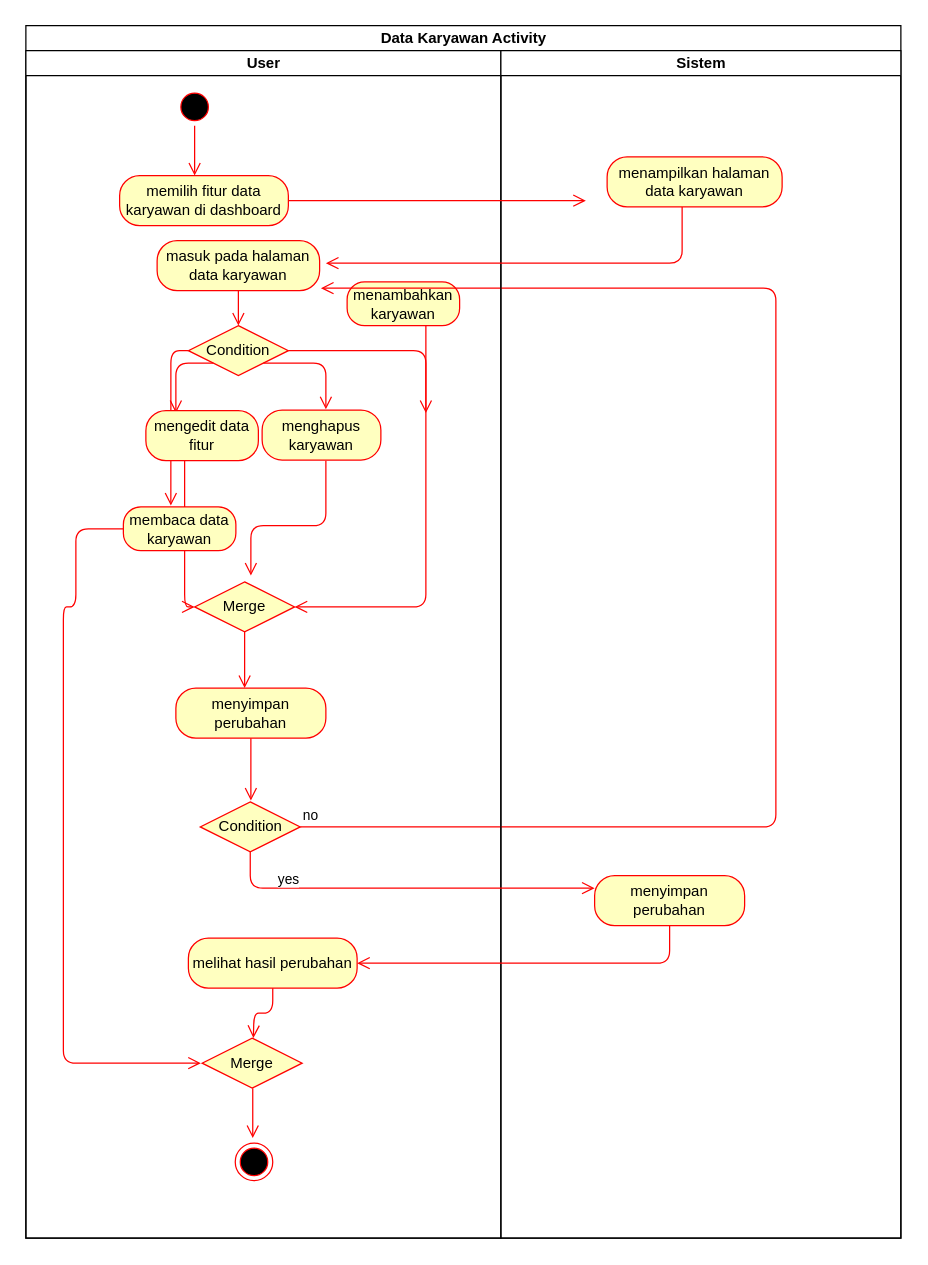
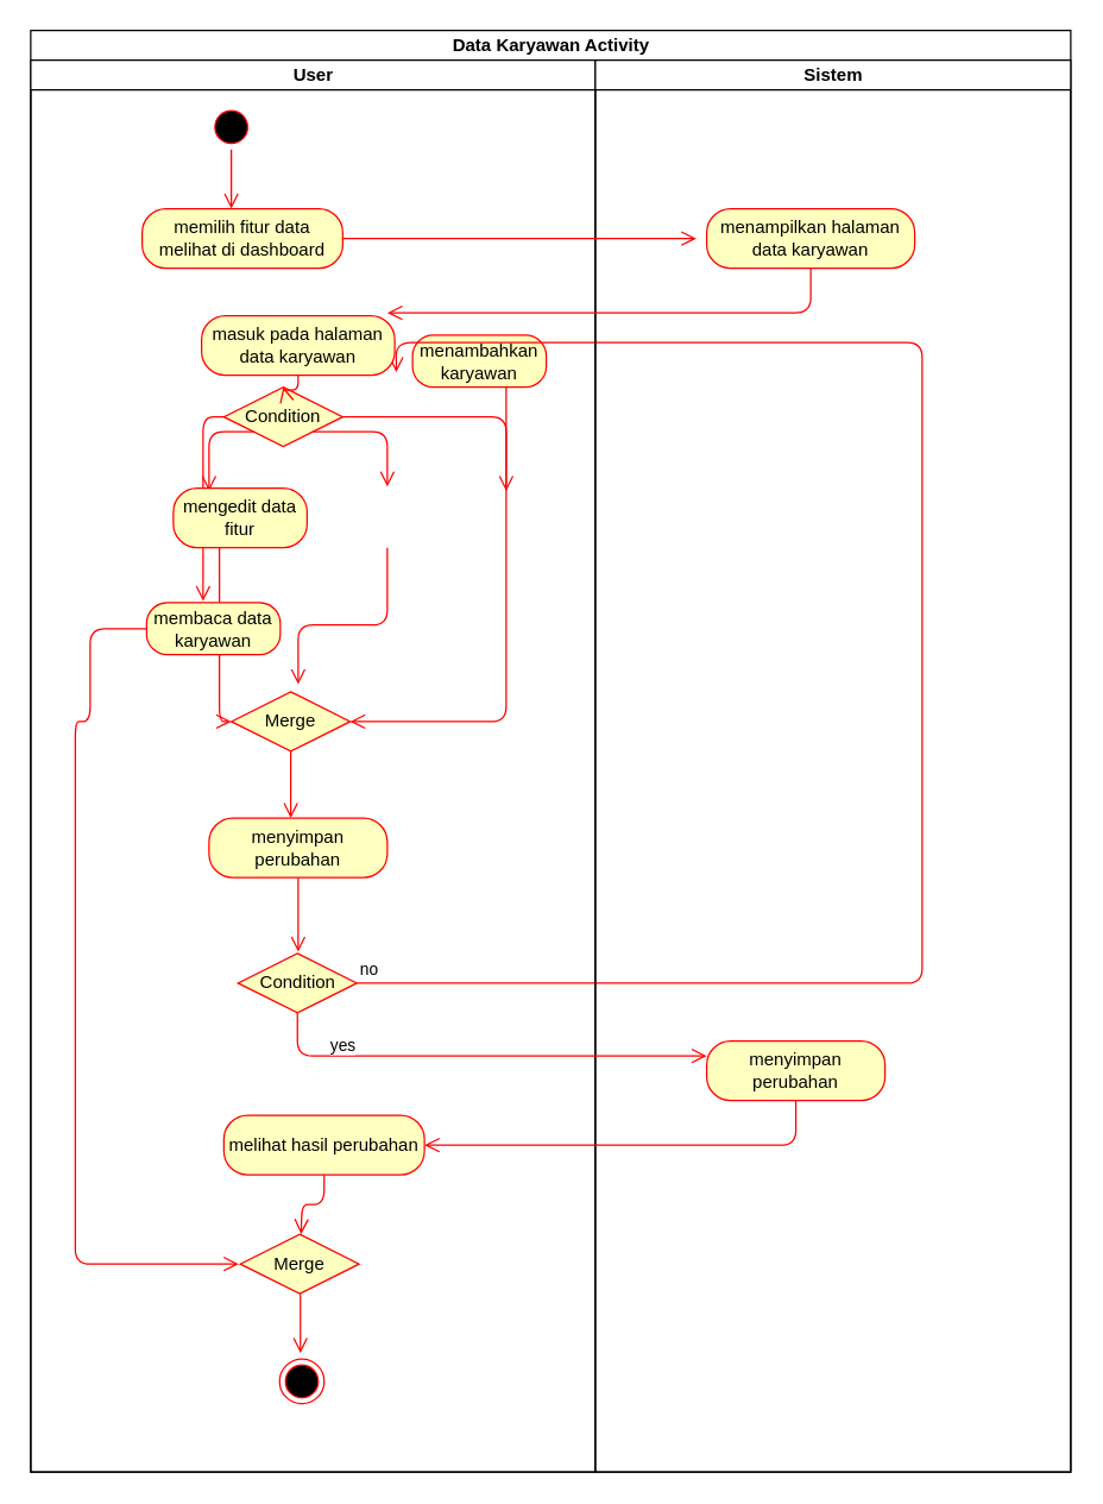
- <mxCell id="34" value="menampilkan halaman data karyawan" style="rounded=1;whiteSpace=wrap;html=1;arcSize=40;fontColor=#000000;fillColor=#ffffc0;strokeColor=#ff0000;" vertex="1" parent="32"><mxGeometry x="85" y="85" width="140" height="40" as="geometry" /></mxCell>
+ <mxCell id="34" value="menampilkan halaman data karyawan" style="rounded=1;whiteSpace=wrap;html=1;arcSize=40;fontColor=#000000;fillColor=#ffffc0;strokeColor=#ff0000;" vertex="1" parent="32"><mxGeometry x="75" y="100" width="140" height="40" as="geometry" /></mxCell>
- <mxCell id="6" value="memilih fitur data karyawan di dashboard" style="rounded=1;whiteSpace=wrap;html=1;arcSize=40;fontColor=#000000;fillColor=#ffffc0;strokeColor=#ff0000;" vertex="1" parent="3"><mxGeometry x="75" y="100" width="135" height="40" as="geometry" /></mxCell>
+ <mxCell id="6" value="memilih fitur data melihat di dashboard" style="rounded=1;whiteSpace=wrap;html=1;arcSize=40;fontColor=#000000;fillColor=#ffffc0;strokeColor=#ff0000;" vertex="1" parent="3"><mxGeometry x="75" y="100" width="135" height="40" as="geometry" /></mxCell>
- <mxCell id="25" value="masuk pada halaman data karyawan" style="rounded=1;whiteSpace=wrap;html=1;arcSize=40;fontColor=#000000;fillColor=#ffffc0;strokeColor=#ff0000;" vertex="1" parent="3"><mxGeometry x="105" y="152" width="130" height="40" as="geometry" /></mxCell>
+ <mxCell id="25" value="masuk pada halaman data karyawan" style="rounded=1;whiteSpace=wrap;html=1;arcSize=40;fontColor=#000000;fillColor=#ffffc0;strokeColor=#ff0000;" vertex="1" parent="3"><mxGeometry x="115" y="172" width="130" height="40" as="geometry" /></mxCell>
- <mxCell id="15" value="menghapus karyawan" style="rounded=1;whiteSpace=wrap;html=1;arcSize=40;fontColor=#000000;fillColor=#ffffc0;strokeColor=#ff0000;" vertex="1" parent="3"><mxGeometry x="189" y="287.5" width="95" height="40" as="geometry" /></mxCell>
